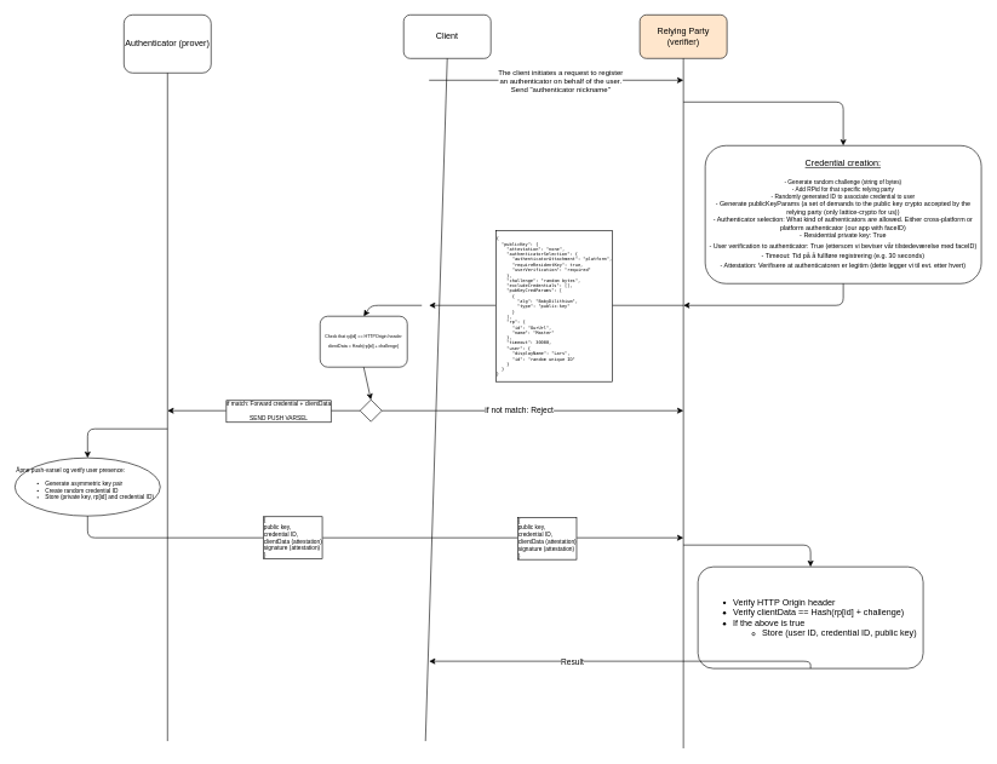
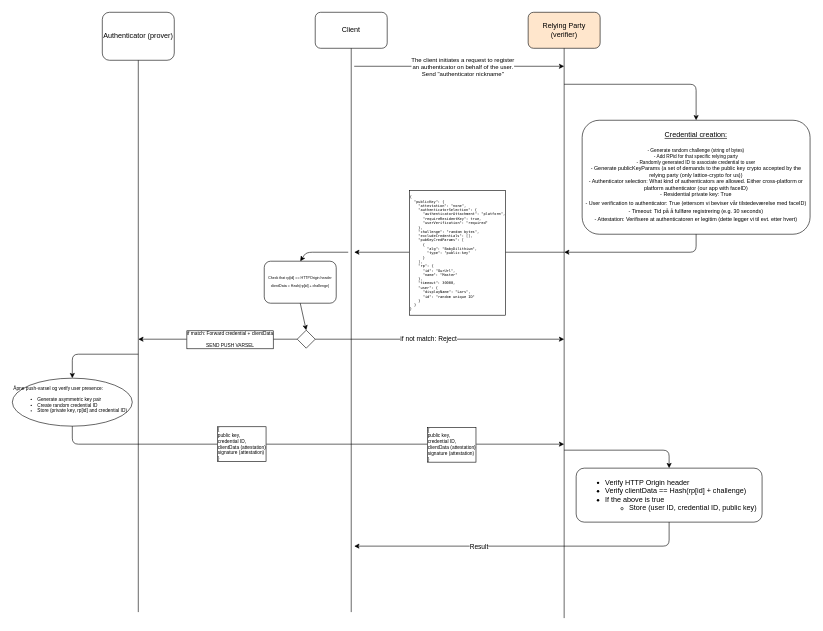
- <mxCell id="3" value="Client" style="rounded=1;whiteSpace=wrap;html=1;" vertex="1" parent="1"><mxGeometry x="555" y="20" width="120" height="60" as="geometry" /></mxCell>
+ <mxCell id="3" value="Client" style="rounded=1;whiteSpace=wrap;html=1;" vertex="1" parent="1"><mxGeometry x="525" y="20" width="120" height="60" as="geometry" /></mxCell>
- <mxCell id="28" value="&lt;div align=&quot;left&quot;&gt;&lt;ul&gt;&lt;li&gt;Verify HTTP Origin header&lt;/li&gt;&lt;li&gt;Verify clientData == Hash(rp[id] + challenge)&lt;/li&gt;&lt;li&gt;If the above is true&lt;br&gt;&lt;/li&gt;&lt;ul&gt;&lt;li&gt;Store (user ID, credential ID, public key)&lt;br&gt;&lt;/li&gt;&lt;/ul&gt;&lt;/ul&gt;&lt;/div&gt;" style="rounded=1;whiteSpace=wrap;html=1;" vertex="1" parent="1"><mxGeometry x="960" y="780" width="310" height="140" as="geometry" /></mxCell>
+ <mxCell id="28" value="&lt;div align=&quot;left&quot;&gt;&lt;ul&gt;&lt;li&gt;Verify HTTP Origin header&lt;/li&gt;&lt;li&gt;Verify clientData == Hash(rp[id] + challenge)&lt;/li&gt;&lt;li&gt;If the above is true&lt;br&gt;&lt;/li&gt;&lt;ul&gt;&lt;li&gt;Store (user ID, credential ID, public key)&lt;br&gt;&lt;/li&gt;&lt;/ul&gt;&lt;/ul&gt;&lt;/div&gt;" style="rounded=1;whiteSpace=wrap;html=1;" vertex="1" parent="1"><mxGeometry x="960" y="780" width="310" height="90" as="geometry" /></mxCell>
